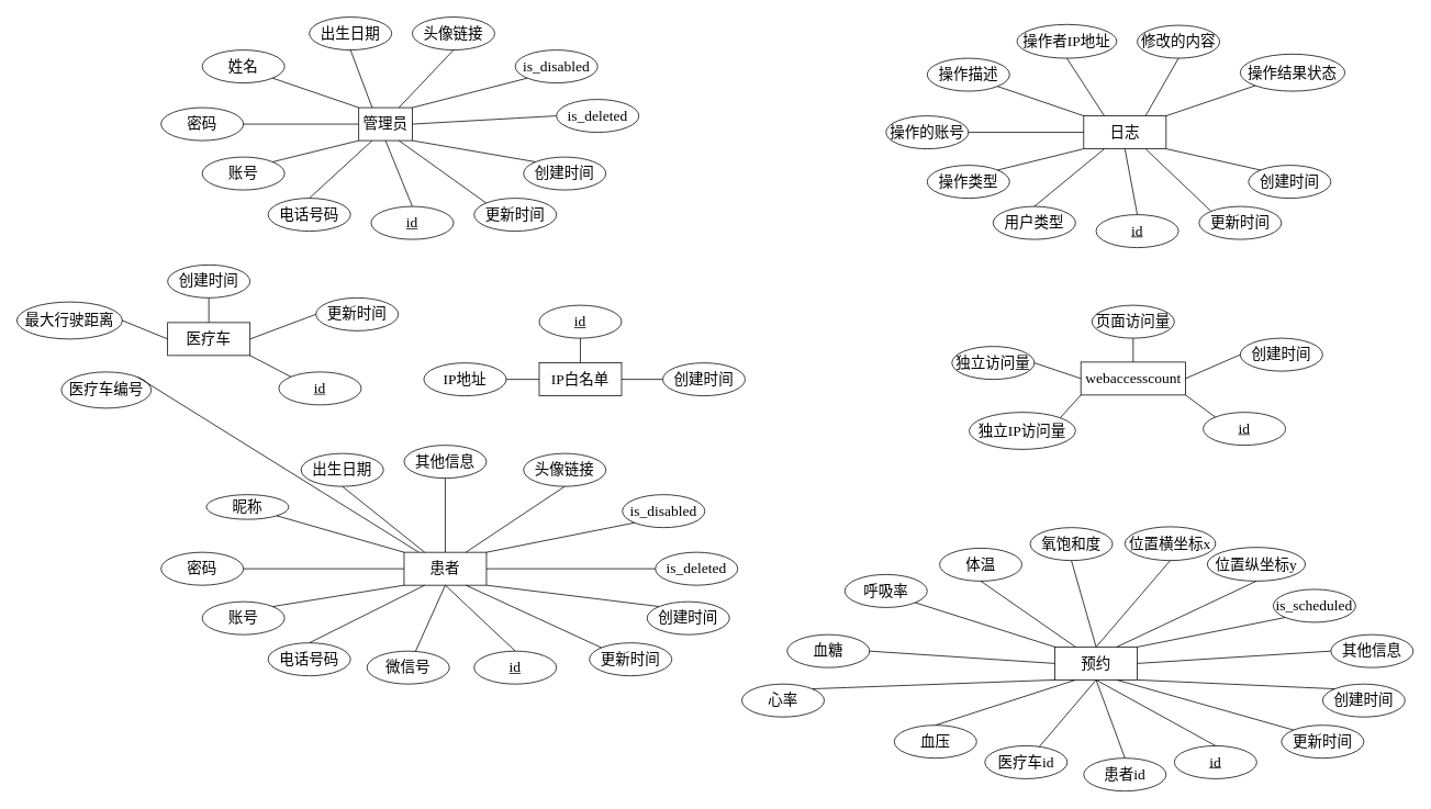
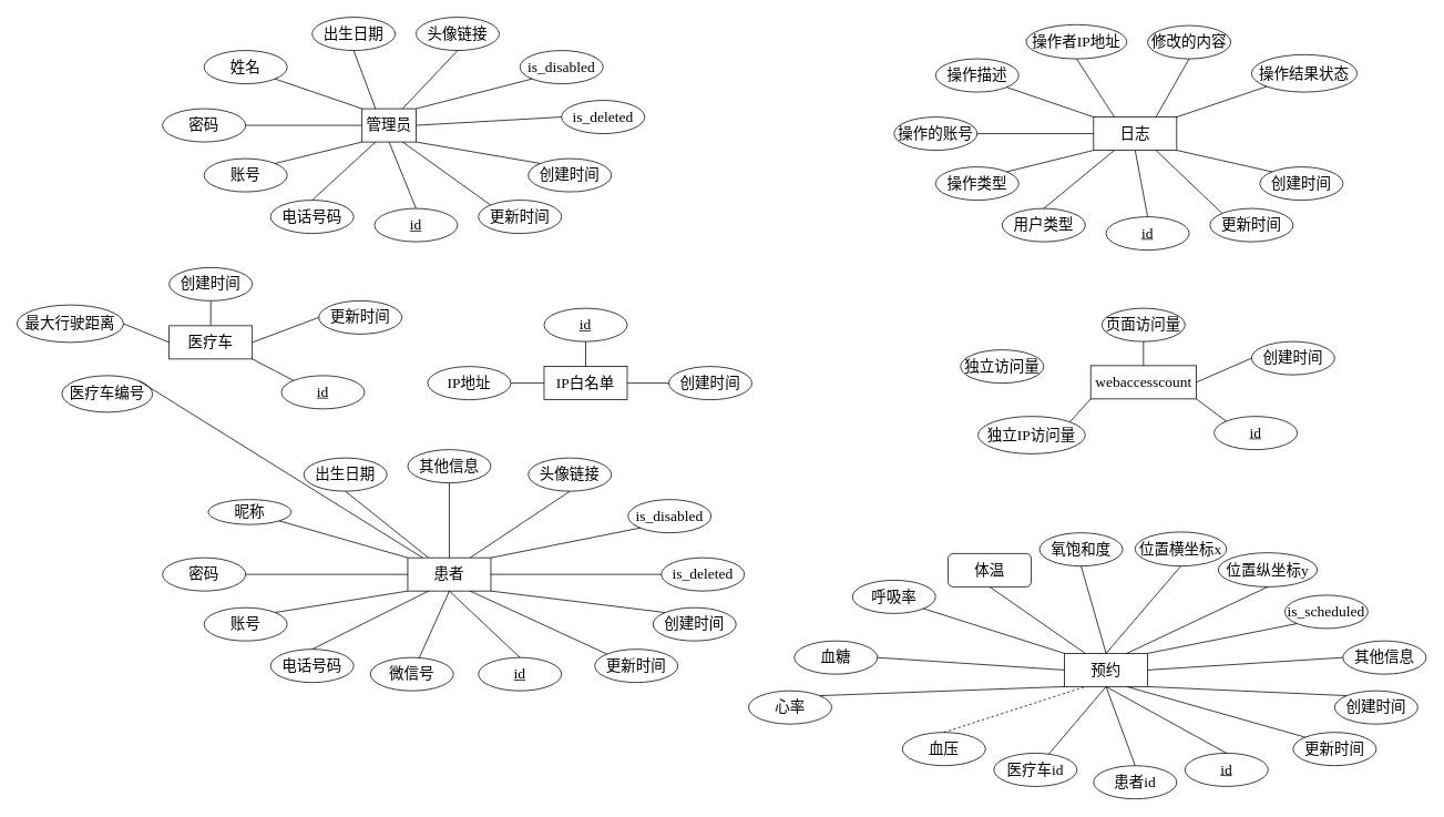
- <mxCell id="98" value="" style="endArrow=none;html=1;rounded=0;exitX=1;exitY=0.5;exitDx=0;exitDy=0;entryX=0;entryY=0.5;entryDx=0;entryDy=0;" parent="1" source="94" target="91" edge="1"><mxGeometry width="50" height="50" relative="1" as="geometry"><mxPoint x="1235" y="470" as="sourcePoint" /><mxPoint x="1320" y="400" as="targetPoint" /></mxGeometry></mxCell>
- <mxCell id="112" value="&lt;font data-font-src=&quot;https://fonts.googleapis.com/css?family=%E5%AE%8B%E4%BD%93&quot; face=&quot;宋体&quot; style=&quot;font-size: 18px;&quot;&gt;体温&lt;/font&gt;" style="ellipse;whiteSpace=wrap;html=1;align=center;" parent="1" vertex="1"><mxGeometry x="1140" y="665" width="100" height="40" as="geometry" /></mxCell>
+ <mxCell id="112" value="&lt;font data-font-src=&quot;https://fonts.googleapis.com/css?family=%E5%AE%8B%E4%BD%93&quot; face=&quot;宋体&quot; style=&quot;font-size: 18px;&quot;&gt;体温&lt;/font&gt;" style="whiteSpace=wrap;html=1;align=center;rounded=1;" parent="1" vertex="1"><mxGeometry x="1140" y="665" width="100" height="40" as="geometry" /></mxCell>
- <mxCell id="116" value="" style="endArrow=none;html=1;rounded=0;exitX=0.5;exitY=0;exitDx=0;exitDy=0;entryX=0.25;entryY=1;entryDx=0;entryDy=0;" parent="1" source="107" target="102" edge="1"><mxGeometry width="50" height="50" relative="1" as="geometry"><mxPoint x="1250" y="864.5" as="sourcePoint" /><mxPoint x="1390" y="864.5" as="targetPoint" /></mxGeometry></mxCell>
+ <mxCell id="116" value="" style="endArrow=none;html=1;rounded=0;exitX=0.5;exitY=0;exitDx=0;exitDy=0;entryX=0.25;entryY=1;entryDx=0;entryDy=0;dashed=1;" parent="1" source="107" target="102" edge="1"><mxGeometry width="50" height="50" relative="1" as="geometry"><mxPoint x="1250" y="864.5" as="sourcePoint" /><mxPoint x="1390" y="864.5" as="targetPoint" /></mxGeometry></mxCell>
